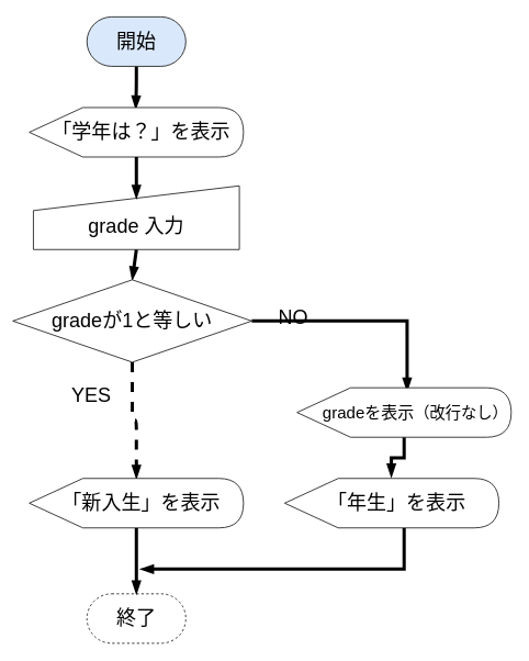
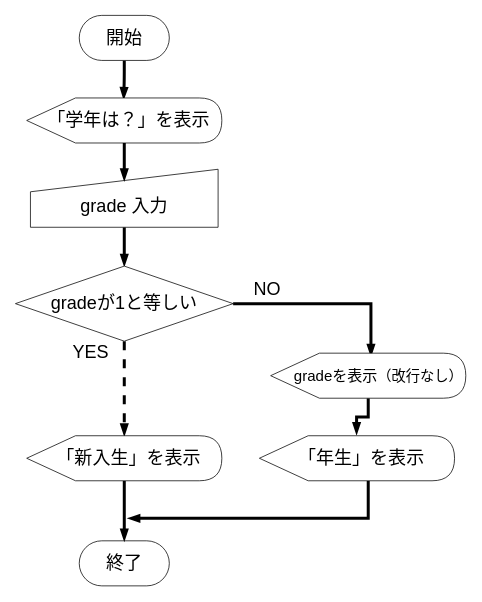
- <mxCell id="3" value="開始" style="rounded=1;whiteSpace=wrap;html=1;arcSize=50;fontSize=24;fillColor=#dae8fc;" parent="1" vertex="1"><mxGeometry x="105" y="20" width="120" height="60" as="geometry" /></mxCell>
+ <mxCell id="3" value="開始" style="rounded=1;whiteSpace=wrap;html=1;arcSize=50;fontSize=24;" parent="1" vertex="1"><mxGeometry x="105" y="20" width="120" height="60" as="geometry" /></mxCell>
- <mxCell id="8" value="gradeが1と等しい" style="strokeWidth=1;html=1;shape=mxgraph.flowchart.decision;whiteSpace=wrap;fontSize=24;" parent="1" vertex="1"><mxGeometry x="15" y="339" width="290" height="100" as="geometry" /></mxCell>
+ <mxCell id="8" value="gradeが1と等しい" style="strokeWidth=1;html=1;shape=mxgraph.flowchart.decision;whiteSpace=wrap;fontSize=24;" parent="1" vertex="1"><mxGeometry x="20" y="354" width="290" height="100" as="geometry" /></mxCell>
- <mxCell id="18" value="YES" style="text;html=1;align=center;verticalAlign=middle;resizable=0;points=[];autosize=1;strokeColor=none;fillColor=none;fontSize=24;" vertex="1" parent="1"><mxGeometry x="80" y="464" width="60" height="30" as="geometry" /></mxCell>
+ <mxCell id="18" value="YES" style="text;html=1;align=center;verticalAlign=middle;resizable=0;points=[];autosize=1;strokeColor=none;fillColor=none;fontSize=24;" vertex="1" parent="1"><mxGeometry x="90" y="454" width="60" height="30" as="geometry" /></mxCell>
- <mxCell id="5" value="終了" style="rounded=1;whiteSpace=wrap;html=1;arcSize=50;fontSize=24;dashed=1;" parent="1" vertex="1"><mxGeometry x="105" y="720" width="120" height="60" as="geometry" /></mxCell>
+ <mxCell id="5" value="終了" style="rounded=1;whiteSpace=wrap;html=1;arcSize=50;fontSize=24;" parent="1" vertex="1"><mxGeometry x="105" y="720" width="120" height="60" as="geometry" /></mxCell>
